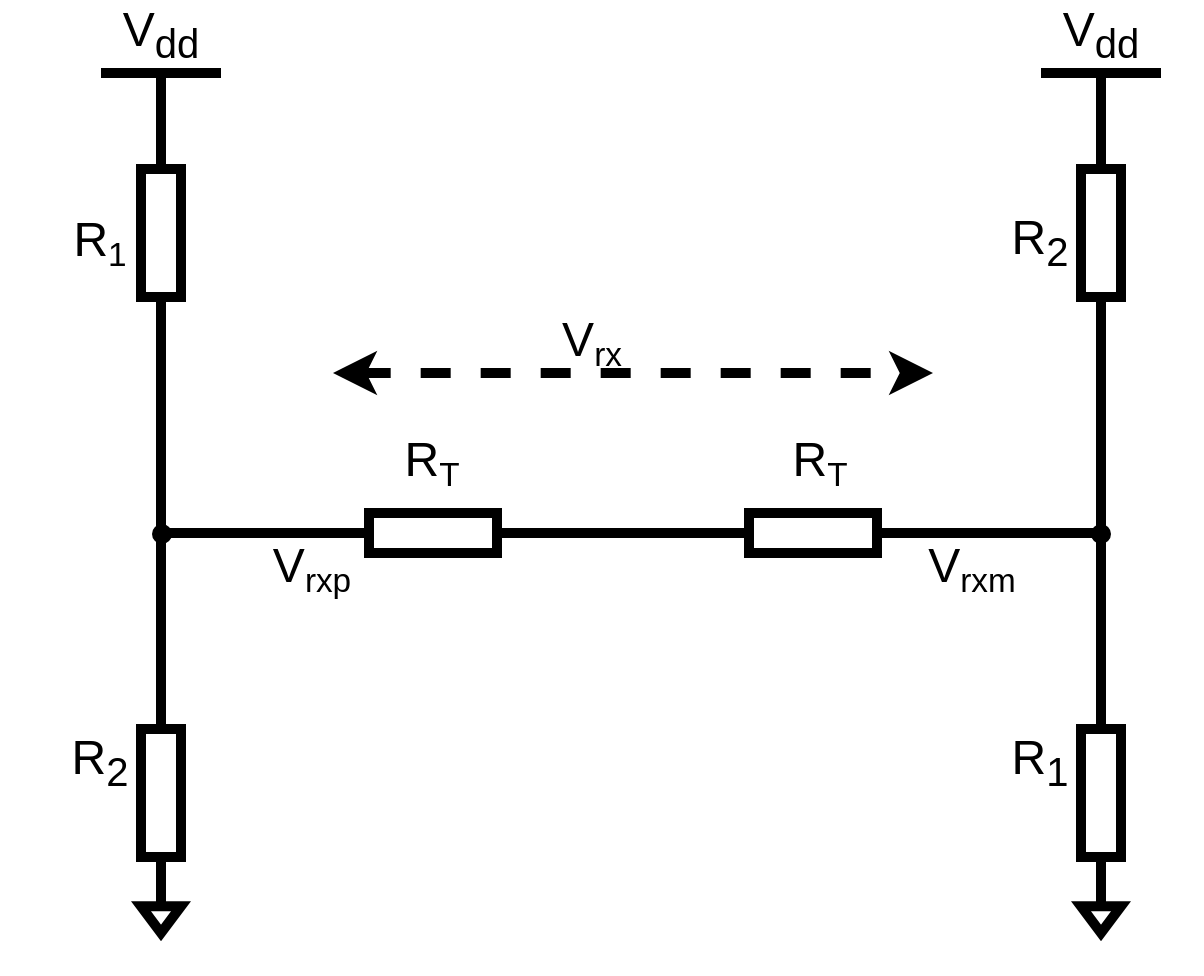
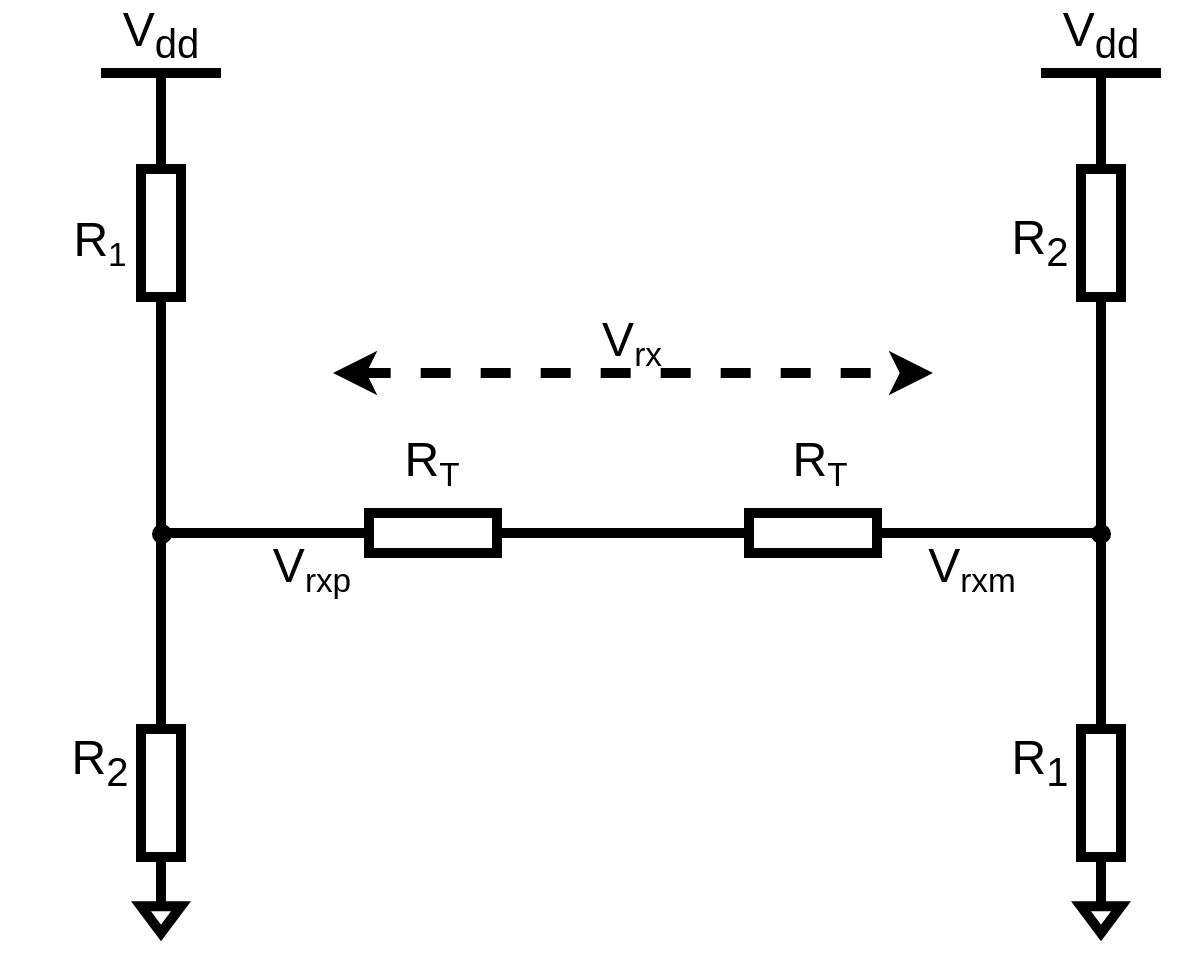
- <mxCell id="28" value="&lt;font style=&quot;font-size: 24px;&quot;&gt;V&lt;/font&gt;&lt;font style=&quot;font-size: 20px;&quot;&gt;&lt;sub&gt;rx&lt;/sub&gt;&lt;/font&gt;" style="text;html=1;strokeColor=none;fillColor=none;align=center;verticalAlign=middle;whiteSpace=wrap;rounded=0;strokeWidth=5;" vertex="1" parent="1"><mxGeometry x="266" y="140" width="60" height="30" as="geometry" /></mxCell>
+ <mxCell id="28" value="&lt;font style=&quot;font-size: 24px;&quot;&gt;V&lt;/font&gt;&lt;font style=&quot;font-size: 20px;&quot;&gt;&lt;sub&gt;rx&lt;/sub&gt;&lt;/font&gt;" style="text;html=1;strokeColor=none;fillColor=none;align=center;verticalAlign=middle;whiteSpace=wrap;rounded=0;strokeWidth=5;" vertex="1" parent="1"><mxGeometry x="286" y="140" width="60" height="30" as="geometry" /></mxCell>
